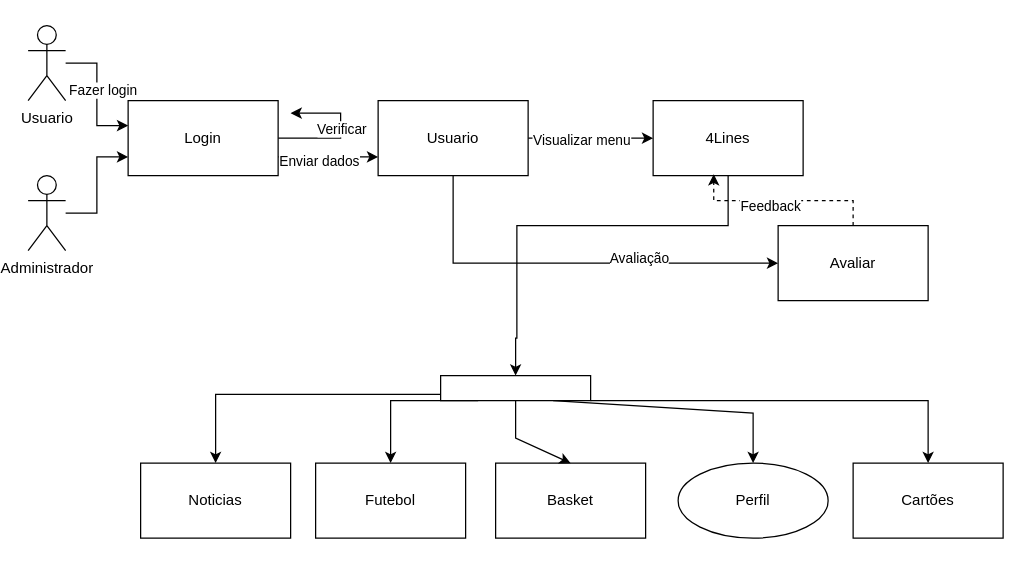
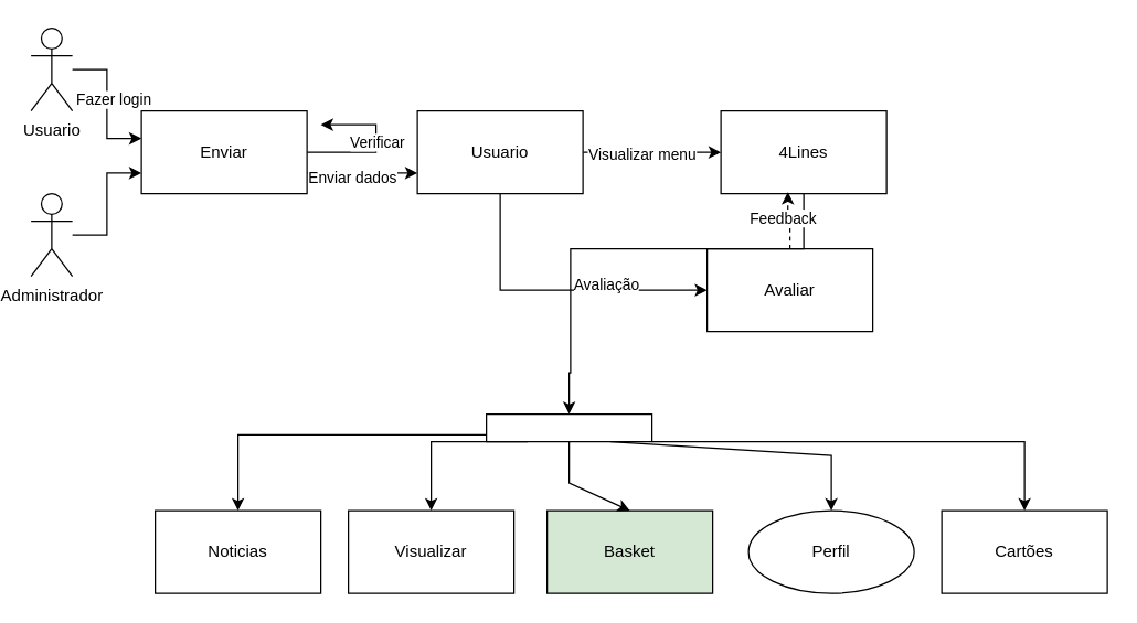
- <mxCell id="11" value="Login" style="rounded=0;whiteSpace=wrap;html=1;" vertex="1" parent="1"><mxGeometry x="100" y="80" width="120" height="60" as="geometry" /></mxCell>
+ <mxCell id="11" value="Enviar" style="rounded=0;whiteSpace=wrap;html=1;" vertex="1" parent="1"><mxGeometry x="100" y="80" width="120" height="60" as="geometry" /></mxCell>
- <mxCell id="17" value="Avaliar" style="rounded=0;whiteSpace=wrap;html=1;" vertex="1" parent="1"><mxGeometry x="620" y="180" width="120" height="60" as="geometry" /></mxCell>
+ <mxCell id="17" value="Avaliar" style="rounded=0;whiteSpace=wrap;html=1;" vertex="1" parent="1"><mxGeometry x="510" y="180" width="120" height="60" as="geometry" /></mxCell>
- <mxCell id="24" value="Futebol" style="rounded=0;whiteSpace=wrap;html=1;" vertex="1" parent="1"><mxGeometry x="250" y="370" width="120" height="60" as="geometry" /></mxCell>
+ <mxCell id="24" value="Visualizar" style="rounded=0;whiteSpace=wrap;html=1;" vertex="1" parent="1"><mxGeometry x="250" y="370" width="120" height="60" as="geometry" /></mxCell>
- <mxCell id="25" value="Basket" style="rounded=0;whiteSpace=wrap;html=1;" vertex="1" parent="1"><mxGeometry x="394" y="370" width="120" height="60" as="geometry" /></mxCell>
+ <mxCell id="25" value="Basket" style="rounded=0;whiteSpace=wrap;html=1;fillColor=#d5e8d4;" vertex="1" parent="1"><mxGeometry x="394" y="370" width="120" height="60" as="geometry" /></mxCell>
